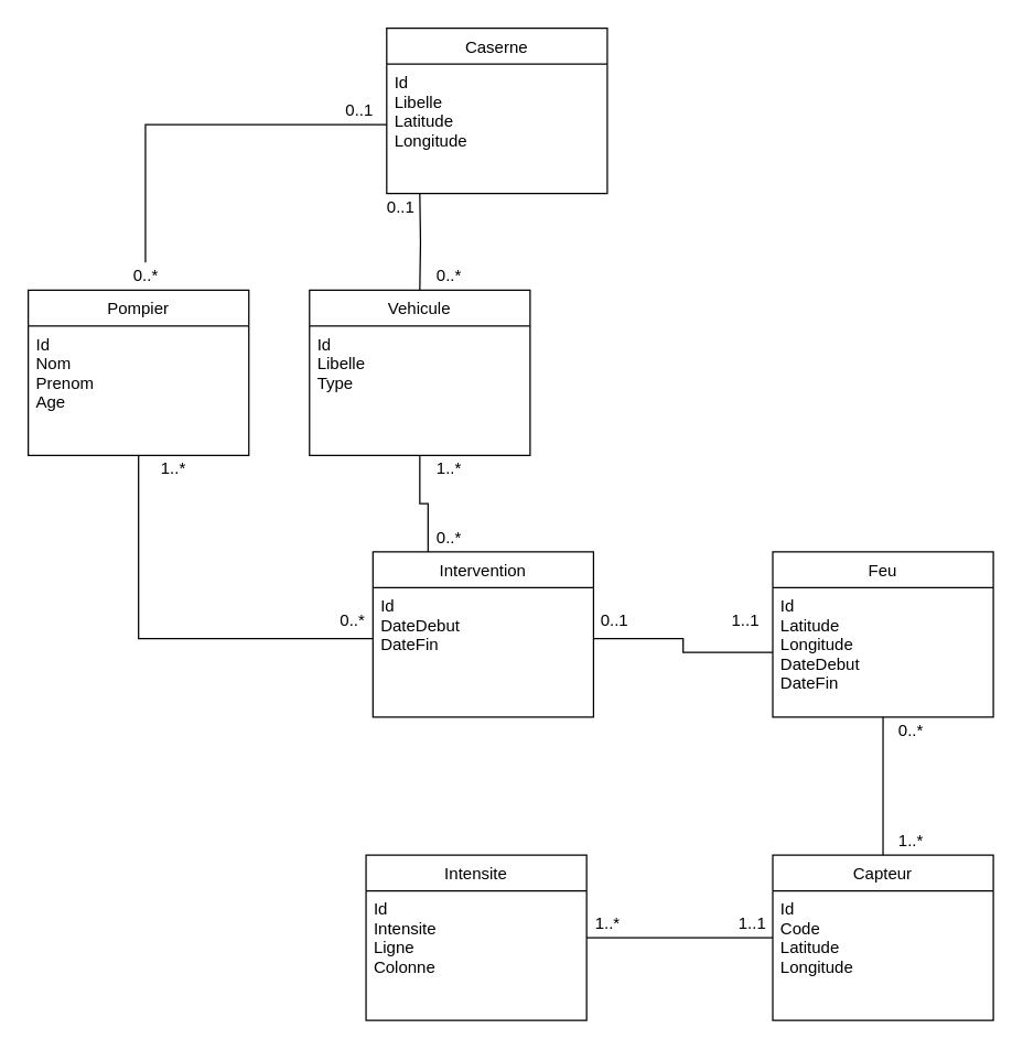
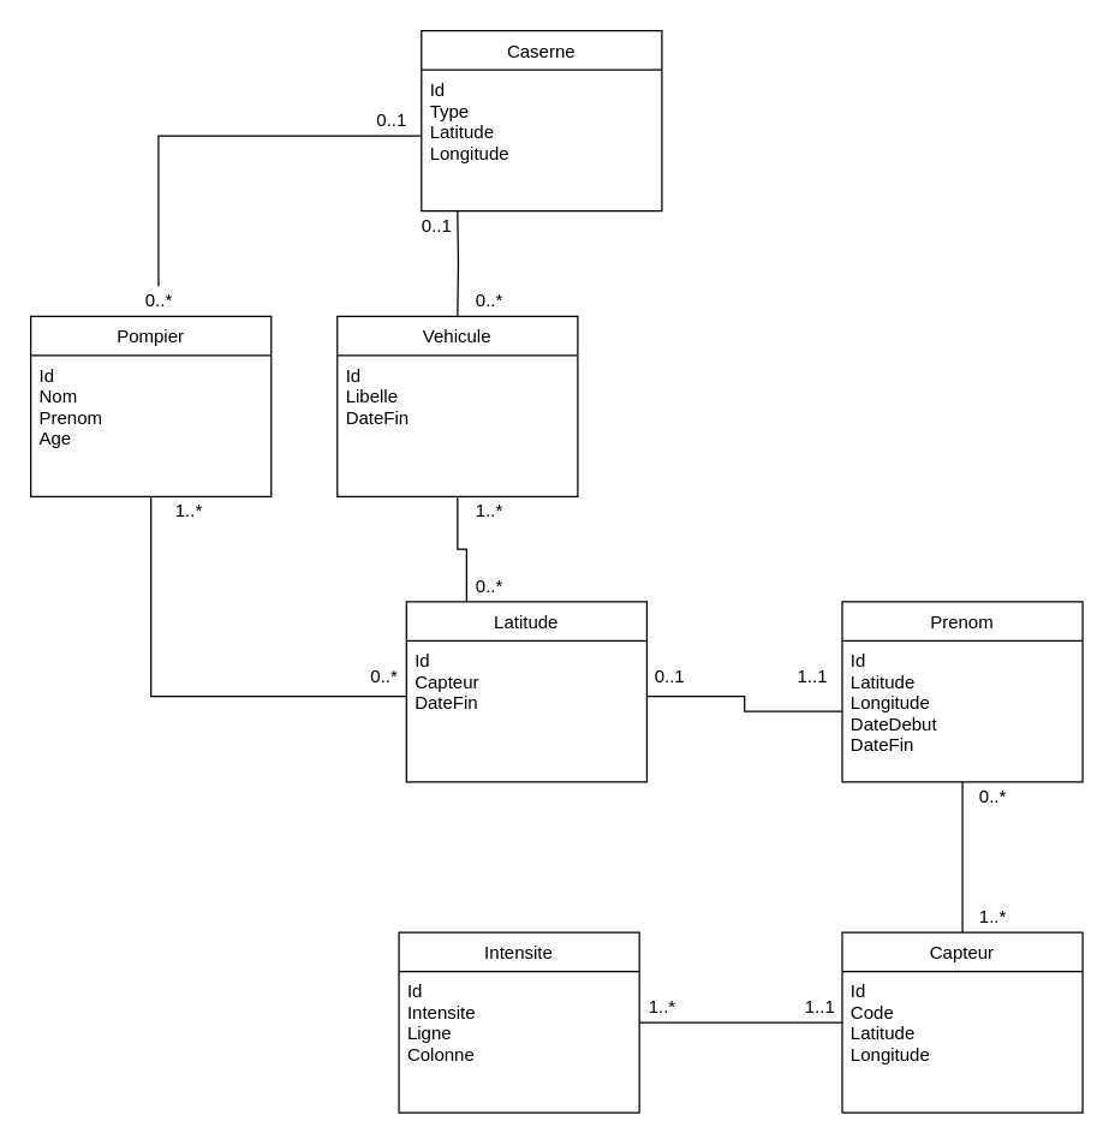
- <mxCell id="5" value="Id&#10;Libelle&#10;Latitude&#10;Longitude&#10;" style="text;align=left;verticalAlign=top;spacingLeft=4;spacingRight=4;overflow=hidden;rotatable=0;points=[[0,0.5],[1,0.5]];portConstraint=eastwest;" parent="4" vertex="1"><mxGeometry y="26" width="160" height="74" as="geometry" /></mxCell>
+ <mxCell id="5" value="Id&#10;Type&#10;Latitude&#10;Longitude&#10;" style="text;align=left;verticalAlign=top;spacingLeft=4;spacingRight=4;overflow=hidden;rotatable=0;points=[[0,0.5],[1,0.5]];portConstraint=eastwest;" parent="4" vertex="1"><mxGeometry y="26" width="160" height="74" as="geometry" /></mxCell>
- <mxCell id="7" value="Id&#10;Libelle&#10;Type&#10;&#10;" style="text;align=left;verticalAlign=top;spacingLeft=4;spacingRight=4;overflow=hidden;rotatable=0;points=[[0,0.5],[1,0.5]];portConstraint=eastwest;" vertex="1" parent="6"><mxGeometry y="26" width="160" height="74" as="geometry" /></mxCell>
+ <mxCell id="7" value="Id&#10;Libelle&#10;DateFin&#10;&#10;" style="text;align=left;verticalAlign=top;spacingLeft=4;spacingRight=4;overflow=hidden;rotatable=0;points=[[0,0.5],[1,0.5]];portConstraint=eastwest;" vertex="1" parent="6"><mxGeometry y="26" width="160" height="74" as="geometry" /></mxCell>
- <mxCell id="16" value="Intervention" style="swimlane;fontStyle=0;align=center;verticalAlign=top;childLayout=stackLayout;horizontal=1;startSize=26;horizontalStack=0;resizeParent=1;resizeLast=0;collapsible=1;marginBottom=0;rounded=0;shadow=0;strokeWidth=1;" vertex="1" parent="1"><mxGeometry x="270" y="400" width="160" height="120" as="geometry"><mxRectangle x="300" y="500" width="160" height="26" as="alternateBounds" /></mxGeometry></mxCell>
+ <mxCell id="16" value="Latitude" style="swimlane;fontStyle=0;align=center;verticalAlign=top;childLayout=stackLayout;horizontal=1;startSize=26;horizontalStack=0;resizeParent=1;resizeLast=0;collapsible=1;marginBottom=0;rounded=0;shadow=0;strokeWidth=1;" vertex="1" parent="1"><mxGeometry x="270" y="400" width="160" height="120" as="geometry"><mxRectangle x="300" y="500" width="160" height="26" as="alternateBounds" /></mxGeometry></mxCell>
- <mxCell id="13" value="Feu" style="swimlane;fontStyle=0;align=center;verticalAlign=top;childLayout=stackLayout;horizontal=1;startSize=26;horizontalStack=0;resizeParent=1;resizeLast=0;collapsible=1;marginBottom=0;rounded=0;shadow=0;strokeWidth=1;" vertex="1" parent="1"><mxGeometry x="560" y="400" width="160" height="120" as="geometry"><mxRectangle x="130" y="380" width="160" height="26" as="alternateBounds" /></mxGeometry></mxCell>
+ <mxCell id="13" value="Prenom" style="swimlane;fontStyle=0;align=center;verticalAlign=top;childLayout=stackLayout;horizontal=1;startSize=26;horizontalStack=0;resizeParent=1;resizeLast=0;collapsible=1;marginBottom=0;rounded=0;shadow=0;strokeWidth=1;" vertex="1" parent="1"><mxGeometry x="560" y="400" width="160" height="120" as="geometry"><mxRectangle x="130" y="380" width="160" height="26" as="alternateBounds" /></mxGeometry></mxCell>
- <mxCell id="17" value="Id&#10;DateDebut&#10;DateFin&#10;" style="text;align=left;verticalAlign=top;spacingLeft=4;spacingRight=4;overflow=hidden;rotatable=0;points=[[0,0.5],[1,0.5]];portConstraint=eastwest;" vertex="1" parent="16"><mxGeometry y="26" width="160" height="74" as="geometry" /></mxCell>
+ <mxCell id="17" value="Id&#10;Capteur&#10;DateFin&#10;" style="text;align=left;verticalAlign=top;spacingLeft=4;spacingRight=4;overflow=hidden;rotatable=0;points=[[0,0.5],[1,0.5]];portConstraint=eastwest;" vertex="1" parent="16"><mxGeometry y="26" width="160" height="74" as="geometry" /></mxCell>
